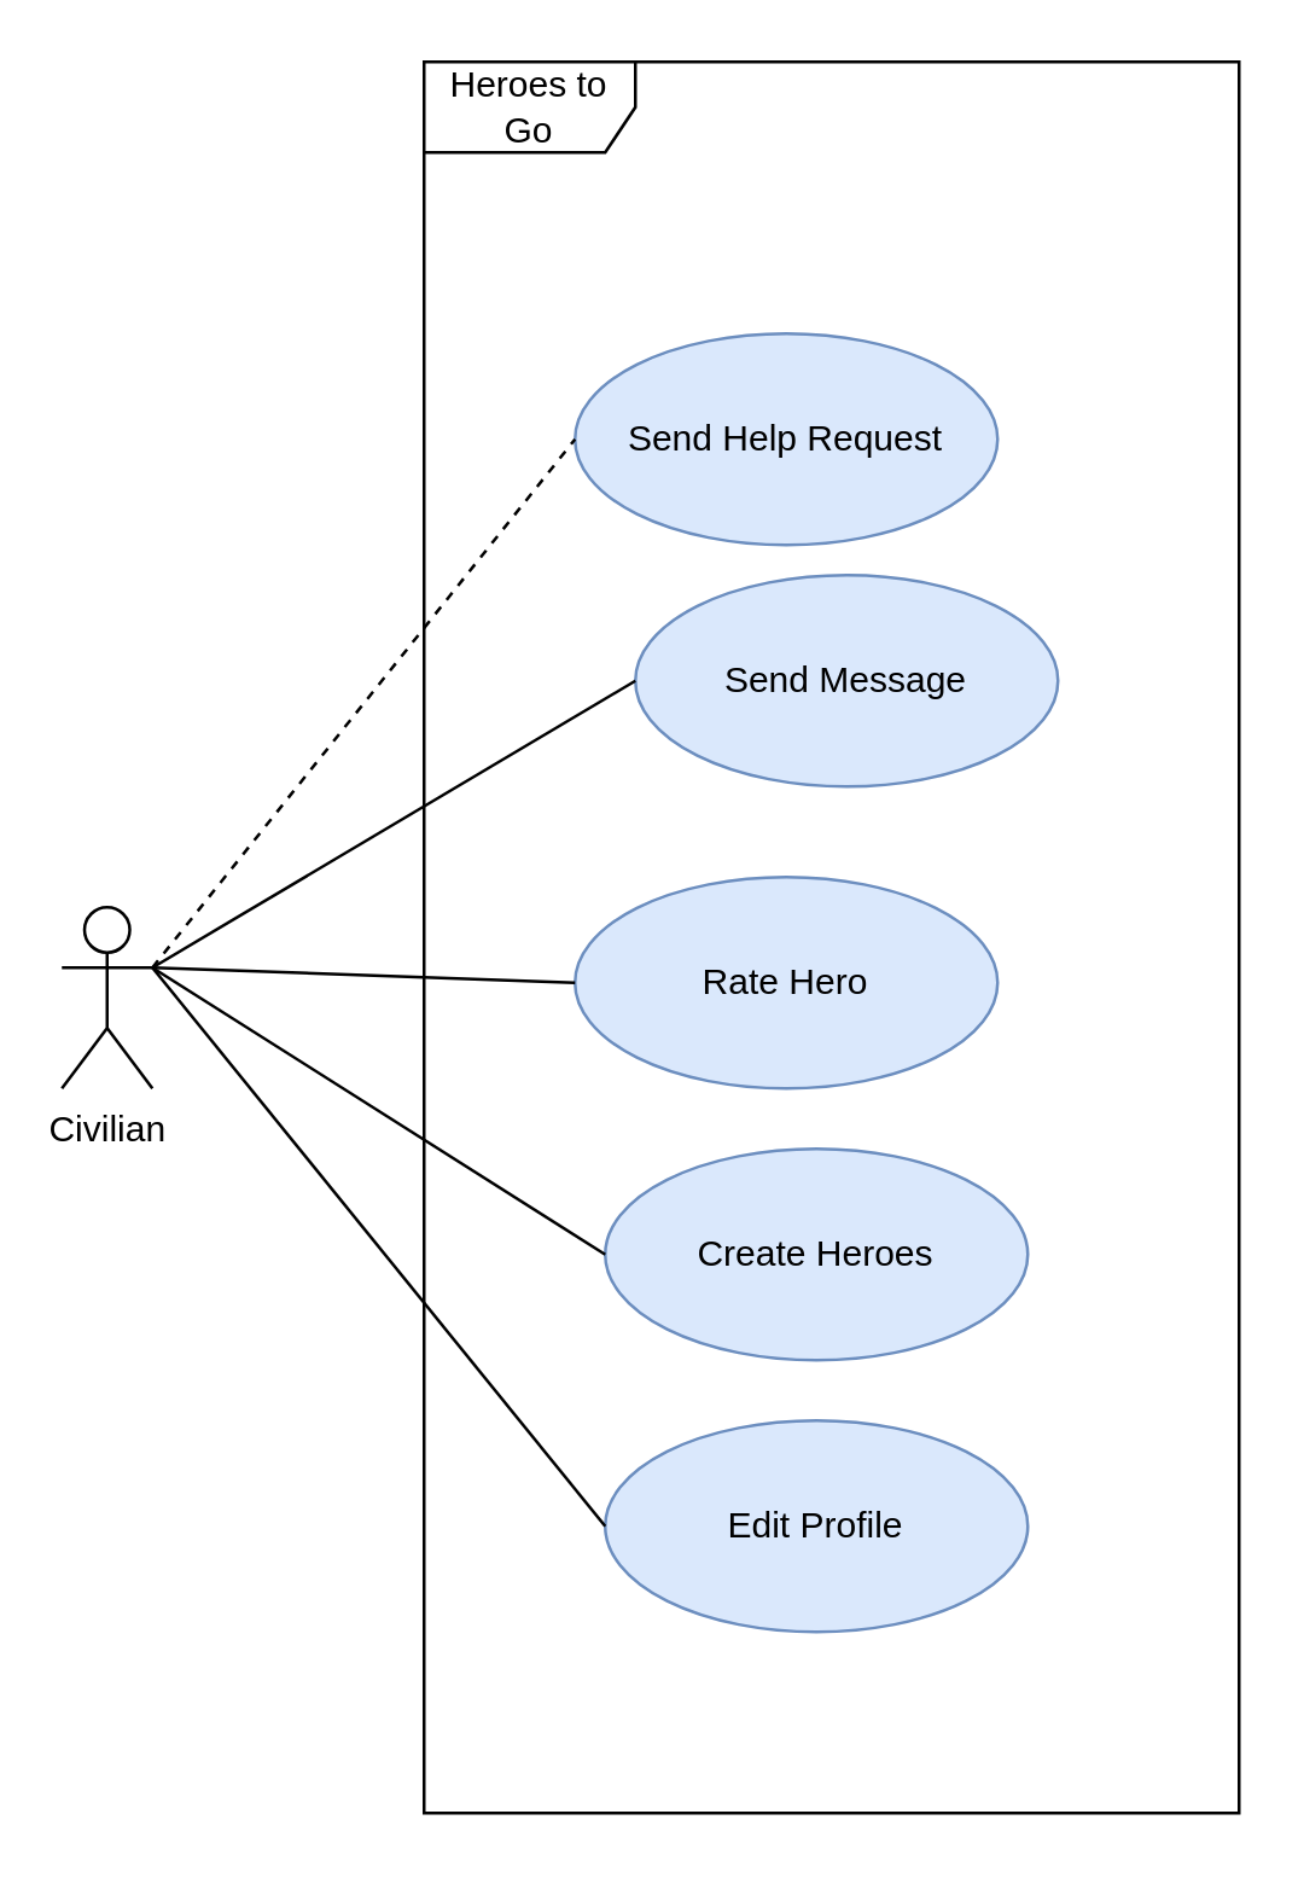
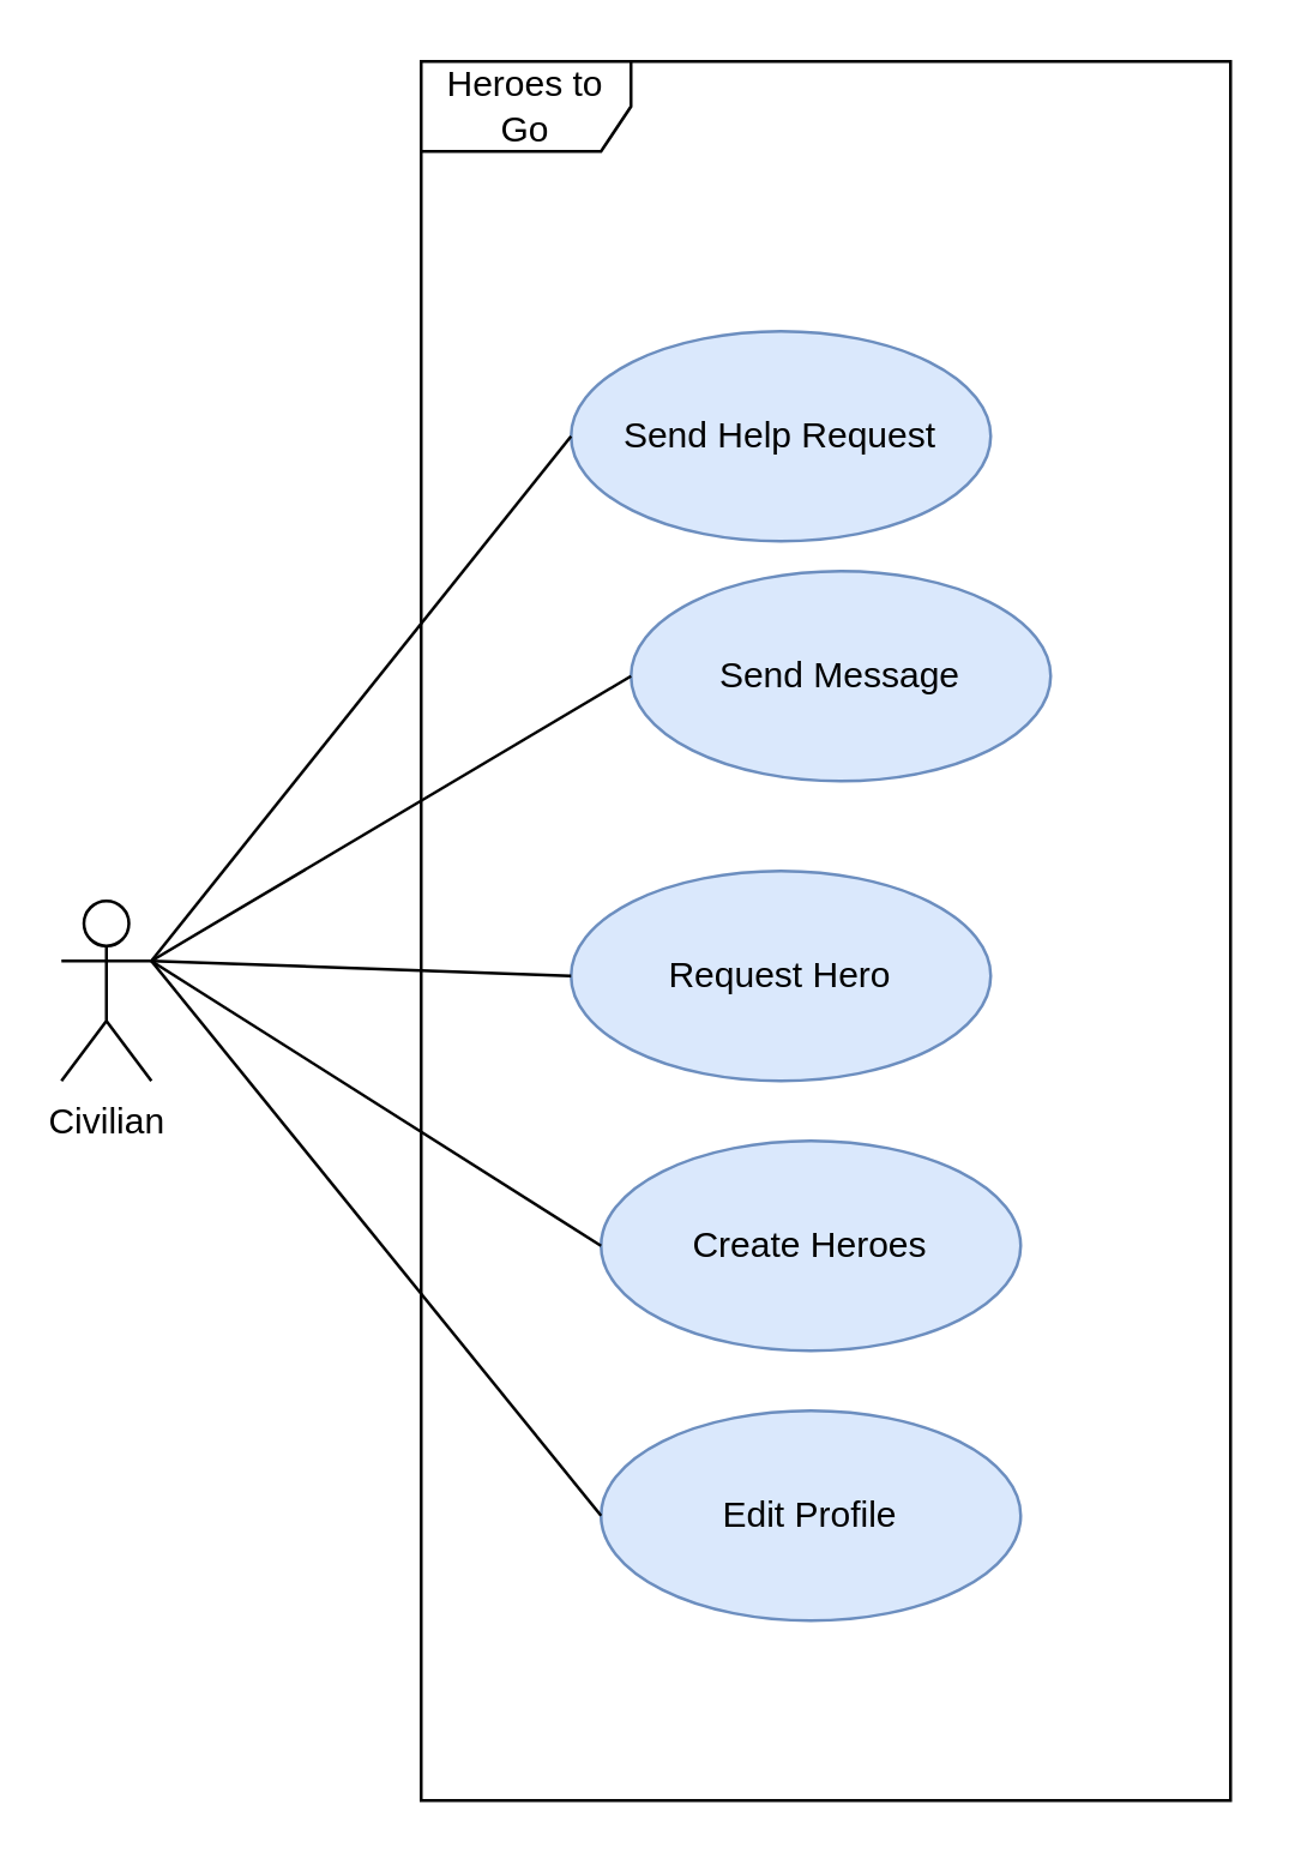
- <mxCell id="13" value="" style="endArrow=none;html=1;rounded=0;exitX=1;exitY=0.333;exitDx=0;exitDy=0;exitPerimeter=0;entryX=0;entryY=0.5;entryDx=0;entryDy=0;dashed=1;" edge="1" parent="1" source="2" target="4"><mxGeometry width="50" height="50" relative="1" as="geometry"><mxPoint x="60" y="260" as="sourcePoint" /><mxPoint x="110" y="210" as="targetPoint" /></mxGeometry></mxCell>
+ <mxCell id="13" value="" style="endArrow=none;html=1;rounded=0;exitX=1;exitY=0.333;exitDx=0;exitDy=0;exitPerimeter=0;entryX=0;entryY=0.5;entryDx=0;entryDy=0;" edge="1" parent="1" source="2" target="4"><mxGeometry width="50" height="50" relative="1" as="geometry"><mxPoint x="60" y="260" as="sourcePoint" /><mxPoint x="110" y="210" as="targetPoint" /></mxGeometry></mxCell>
- <mxCell id="6" value="Rate Hero" style="ellipse;whiteSpace=wrap;html=1;fillColor=#dae8fc;strokeColor=#6c8ebf;" vertex="1" parent="1"><mxGeometry x="190" y="290" width="140" height="70" as="geometry" /></mxCell>
+ <mxCell id="6" value="Request Hero" style="ellipse;whiteSpace=wrap;html=1;fillColor=#dae8fc;strokeColor=#6c8ebf;" vertex="1" parent="1"><mxGeometry x="190" y="290" width="140" height="70" as="geometry" /></mxCell>
